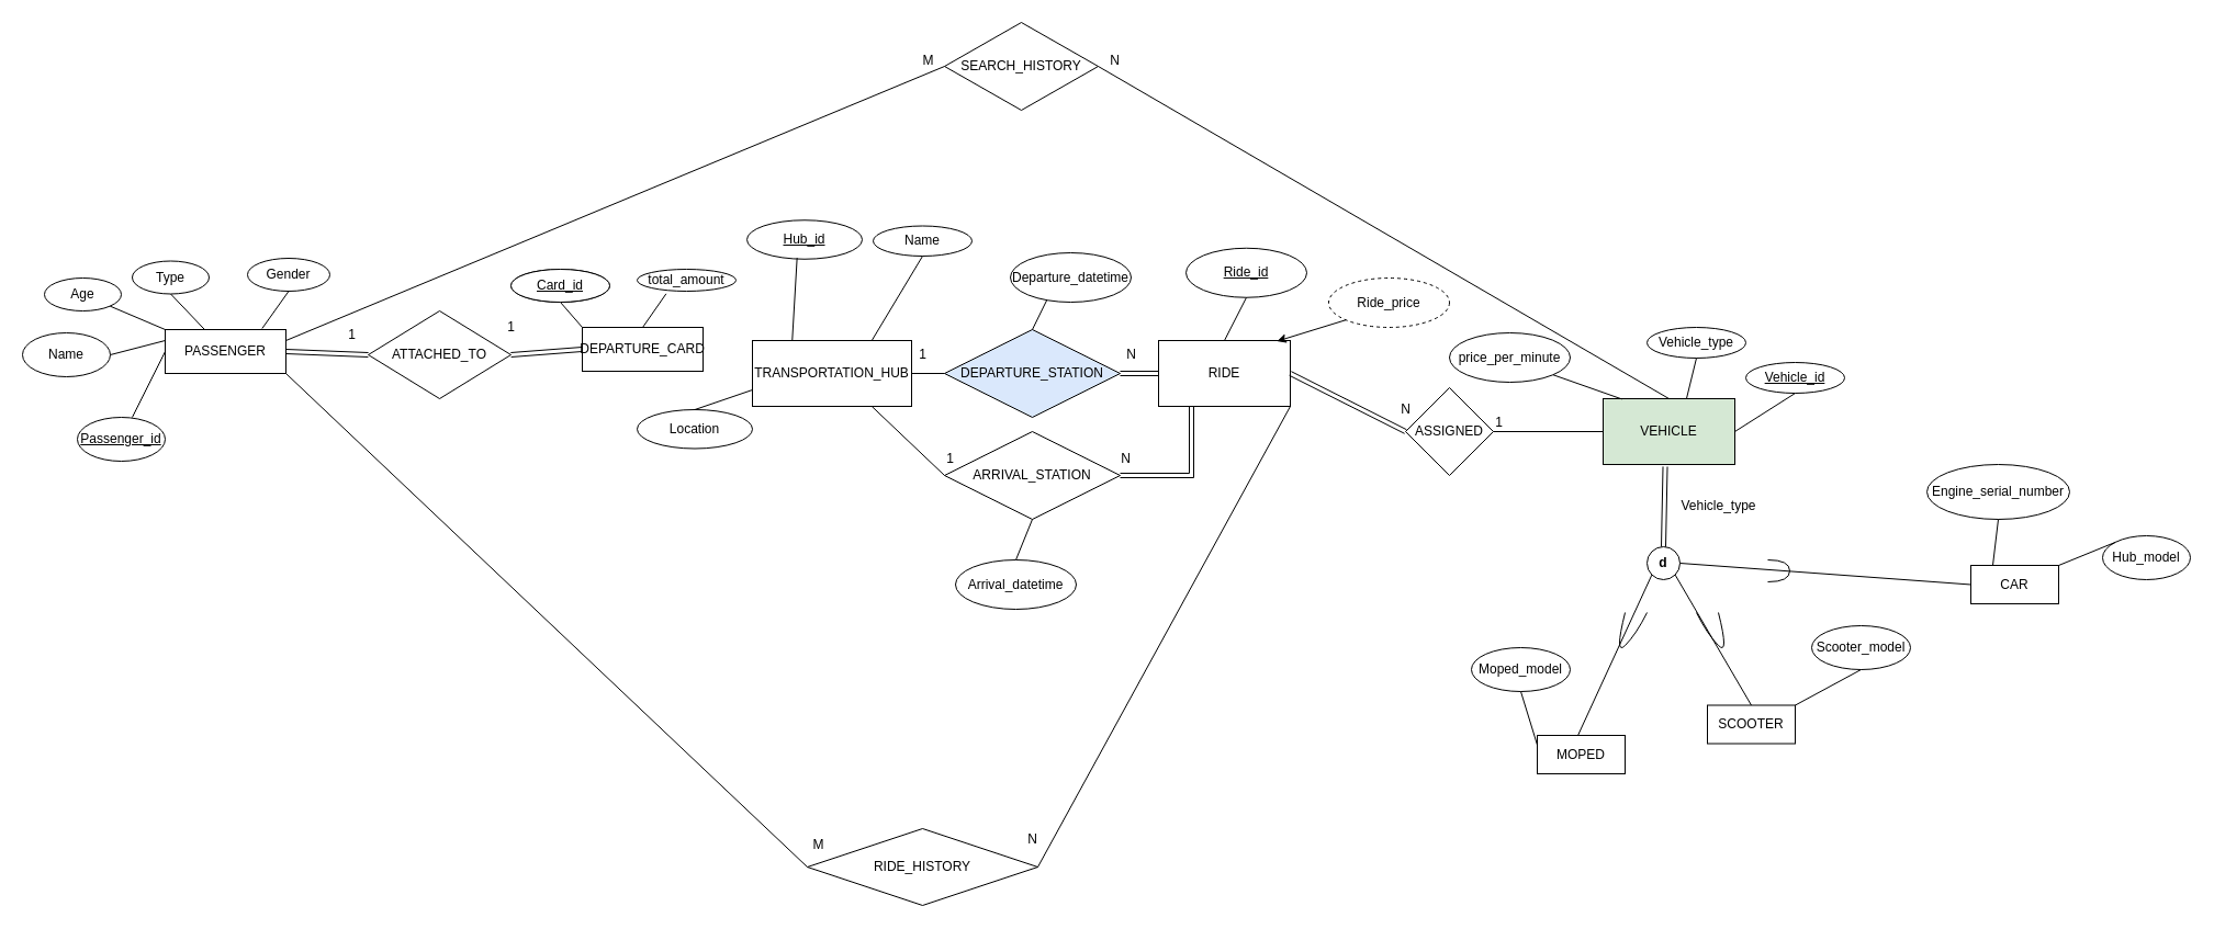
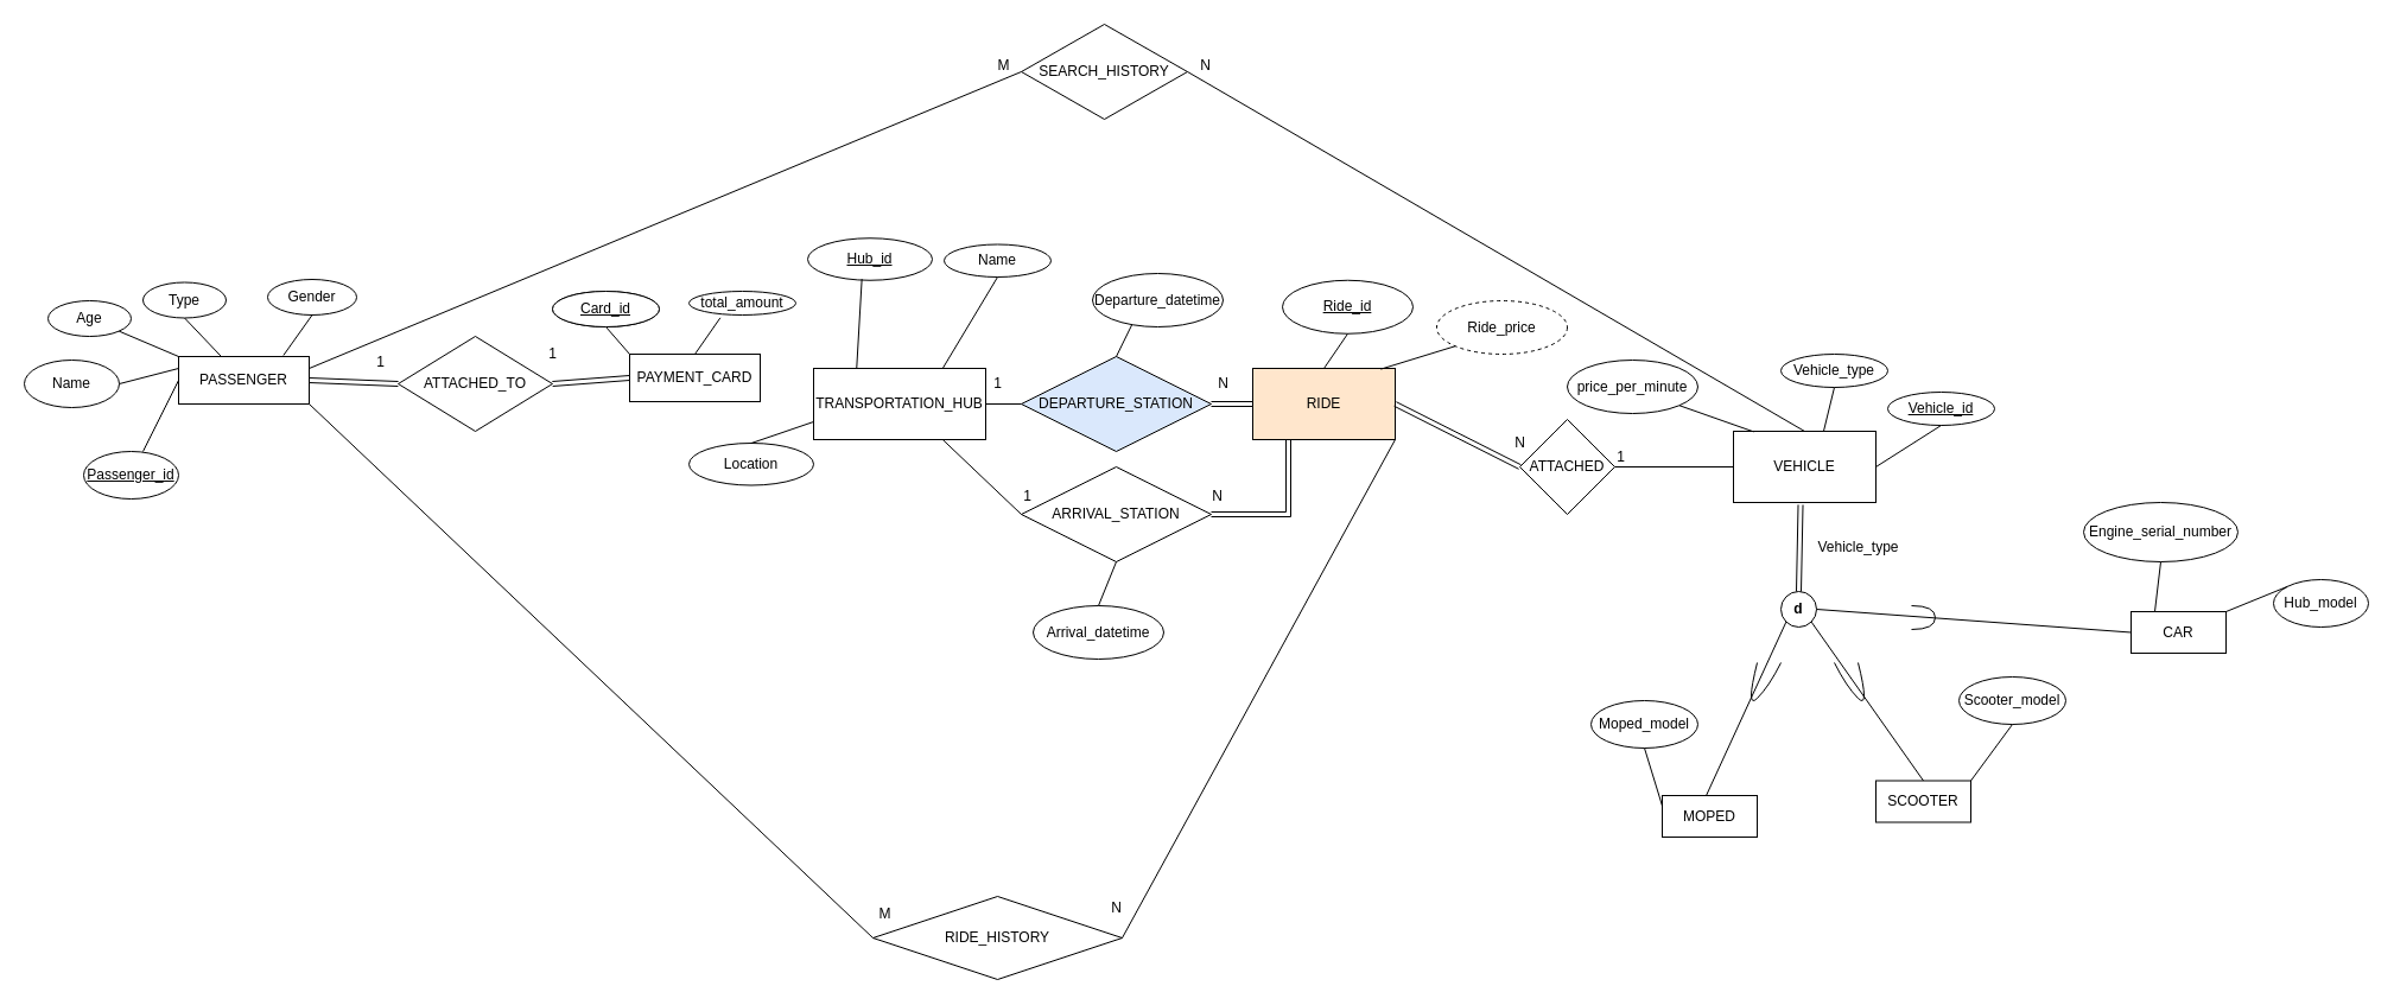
- <mxCell id="60" value="&lt;u&gt;Ride_id&lt;/u&gt;" style="ellipse;whiteSpace=wrap;html=1;" vertex="1" parent="1"><mxGeometry x="1080" y="225.75" width="110" height="45" as="geometry" /></mxCell>
+ <mxCell id="60" value="&lt;u&gt;Ride_id&lt;/u&gt;" style="ellipse;whiteSpace=wrap;html=1;" vertex="1" parent="1"><mxGeometry x="1080" y="235.75" width="110" height="45" as="geometry" /></mxCell>
- <mxCell id="66" value="" style="endArrow=classic;html=1;rounded=0;exitX=0;exitY=1;exitDx=0;exitDy=0;entryX=0.899;entryY=0.01;entryDx=0;entryDy=0;entryPerimeter=0;" edge="1" parent="1" source="65" target="4"><mxGeometry width="50" height="50" relative="1" as="geometry"><mxPoint x="1120" y="286" as="sourcePoint" /><mxPoint x="1125" y="320" as="targetPoint" /></mxGeometry></mxCell>
+ <mxCell id="66" value="" style="endArrow=none;html=1;rounded=0;exitX=0;exitY=1;exitDx=0;exitDy=0;entryX=0.899;entryY=0.01;entryDx=0;entryDy=0;entryPerimeter=0;" edge="1" parent="1" source="65" target="4"><mxGeometry width="50" height="50" relative="1" as="geometry"><mxPoint x="1120" y="286" as="sourcePoint" /><mxPoint x="1125" y="320" as="targetPoint" /></mxGeometry></mxCell>
- <mxCell id="19" value="DEPARTURE_CARD&lt;span id=&quot;docs-internal-guid-a368fe4d-7fff-fab8-b84e-1b425e451d34&quot;&gt;&lt;/span&gt;" style="rounded=0;whiteSpace=wrap;html=1;" vertex="1" parent="1"><mxGeometry x="530" y="298" width="110" height="40" as="geometry" /></mxCell>
+ <mxCell id="19" value="PAYMENT_CARD&lt;span id=&quot;docs-internal-guid-a368fe4d-7fff-fab8-b84e-1b425e451d34&quot;&gt;&lt;/span&gt;" style="rounded=0;whiteSpace=wrap;html=1;" vertex="1" parent="1"><mxGeometry x="530" y="298" width="110" height="40" as="geometry" /></mxCell>
- <mxCell id="4" value="RIDE" style="rounded=0;whiteSpace=wrap;html=1;" vertex="1" parent="1"><mxGeometry x="1055" y="310" width="120" height="60" as="geometry" /></mxCell>
+ <mxCell id="4" value="RIDE" style="rounded=0;whiteSpace=wrap;html=1;fillColor=#ffe6cc;" vertex="1" parent="1"><mxGeometry x="1055" y="310" width="120" height="60" as="geometry" /></mxCell>
- <mxCell id="5" value="ASSIGNED" style="rhombus;whiteSpace=wrap;html=1;" vertex="1" parent="1"><mxGeometry x="1280" y="353" width="80" height="80" as="geometry" /></mxCell>
+ <mxCell id="5" value="ATTACHED" style="rhombus;whiteSpace=wrap;html=1;" vertex="1" parent="1"><mxGeometry x="1280" y="353" width="80" height="80" as="geometry" /></mxCell>
- <mxCell id="3" value="VEHICLE" style="rounded=0;whiteSpace=wrap;html=1;fillColor=#d5e8d4;" vertex="1" parent="1"><mxGeometry x="1460" y="363" width="120" height="60" as="geometry" /></mxCell>
+ <mxCell id="3" value="VEHICLE" style="rounded=0;whiteSpace=wrap;html=1;" vertex="1" parent="1"><mxGeometry x="1460" y="363" width="120" height="60" as="geometry" /></mxCell>
- <mxCell id="32" value="SCOOTER" style="rounded=0;whiteSpace=wrap;html=1;" vertex="1" parent="1"><mxGeometry x="1555" y="642.5" width="80" height="35" as="geometry" /></mxCell>
+ <mxCell id="32" value="SCOOTER" style="rounded=0;whiteSpace=wrap;html=1;" vertex="1" parent="1"><mxGeometry x="1580" y="657.5" width="80" height="35" as="geometry" /></mxCell>
